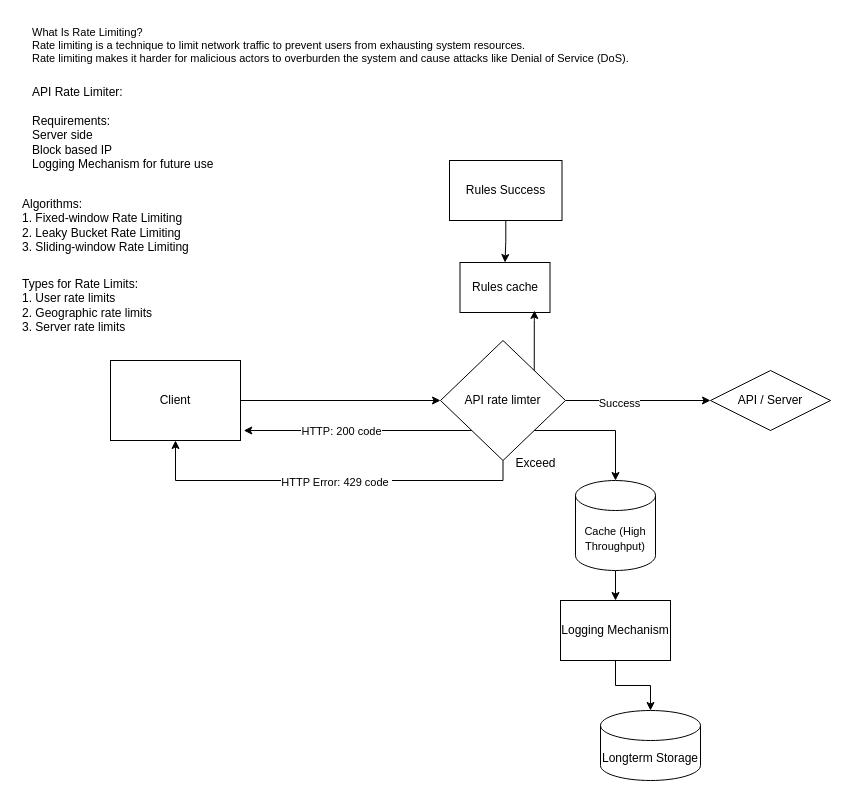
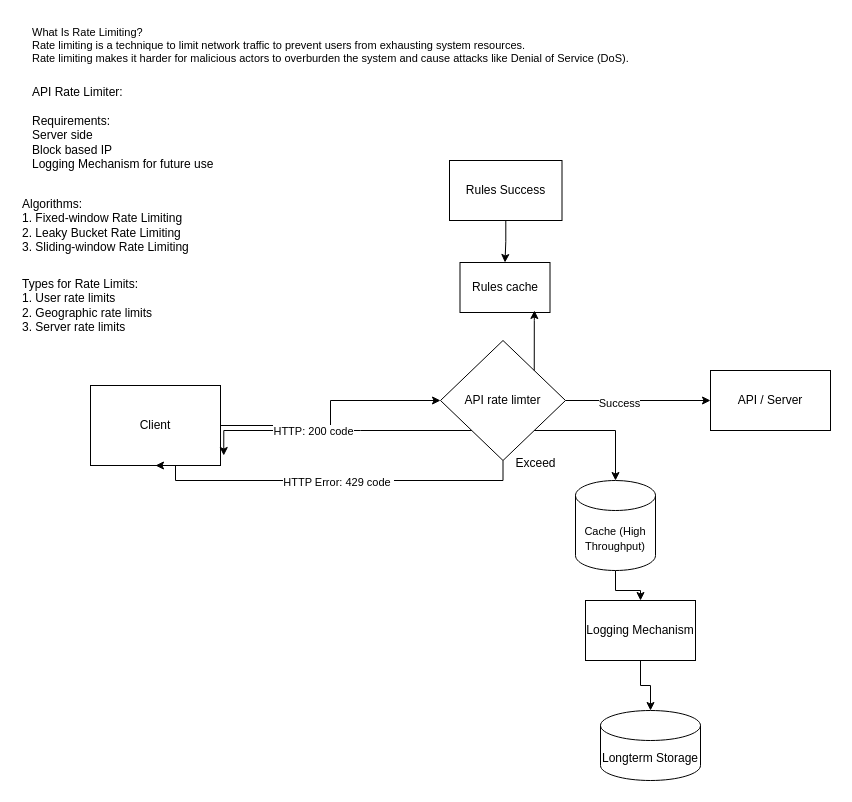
- <mxCell id="3" value="Client" style="rounded=0;whiteSpace=wrap;html=1;" vertex="1" parent="1"><mxGeometry x="110" y="360" width="130" height="80" as="geometry" /></mxCell>
+ <mxCell id="3" value="Client" style="rounded=0;whiteSpace=wrap;html=1;" vertex="1" parent="1"><mxGeometry x="90" y="385" width="130" height="80" as="geometry" /></mxCell>
- <mxCell id="11" value="API / Server" style="rhombus;whiteSpace=wrap;html=1;" vertex="1" parent="1"><mxGeometry x="710" y="370" width="120" height="60" as="geometry" /></mxCell>
+ <mxCell id="11" value="API / Server" style="rounded=0;whiteSpace=wrap;html=1;" vertex="1" parent="1"><mxGeometry x="710" y="370" width="120" height="60" as="geometry" /></mxCell>
- <mxCell id="20" value="Logging Mechanism" style="rounded=0;whiteSpace=wrap;html=1;" vertex="1" parent="1"><mxGeometry x="560" y="600" width="110" height="60" as="geometry" /></mxCell>
+ <mxCell id="20" value="Logging Mechanism" style="rounded=0;whiteSpace=wrap;html=1;" vertex="1" parent="1"><mxGeometry x="585" y="600" width="110" height="60" as="geometry" /></mxCell>
